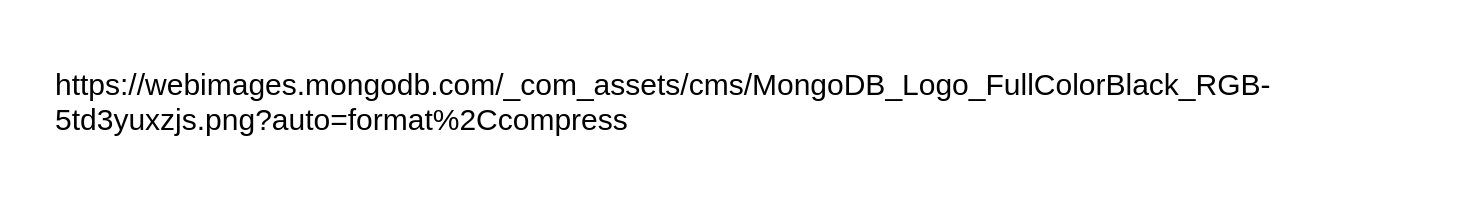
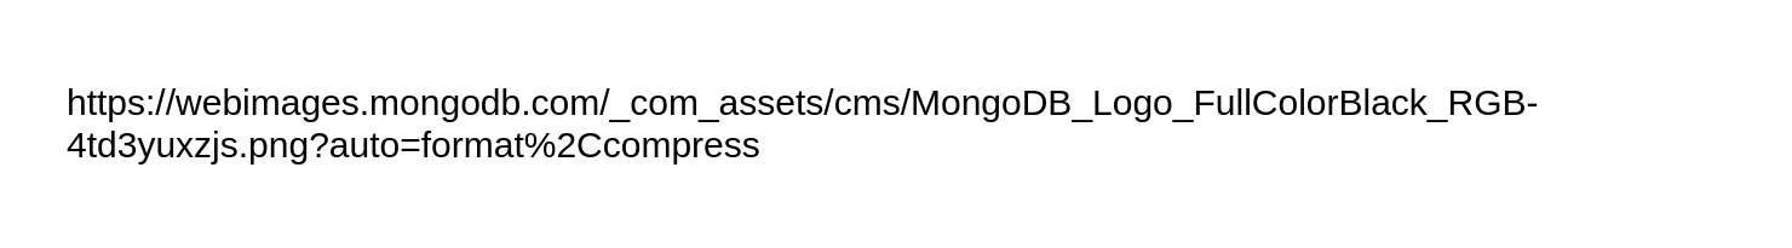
- <mxCell id="2" value="https://webimages.mongodb.com/_com_assets/cms/MongoDB_Logo_FullColorBlack_RGB-5td3yuxzjs.png?auto=format%2Ccompress" style="text;whiteSpace=wrap;html=1;" vertex="1" parent="1"><mxGeometry x="20" y="20" width="550" height="40" as="geometry" /></mxCell>
+ <mxCell id="2" value="https://webimages.mongodb.com/_com_assets/cms/MongoDB_Logo_FullColorBlack_RGB-4td3yuxzjs.png?auto=format%2Ccompress" style="text;whiteSpace=wrap;html=1;" vertex="1" parent="1"><mxGeometry x="20" y="20" width="550" height="40" as="geometry" /></mxCell>
